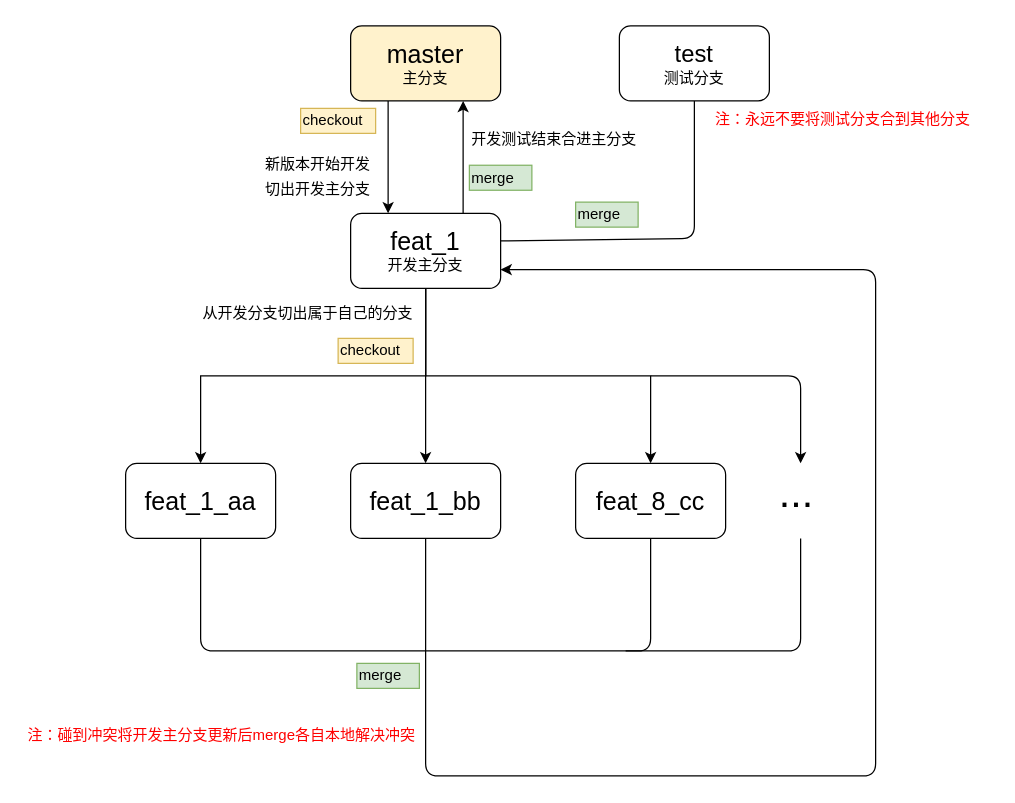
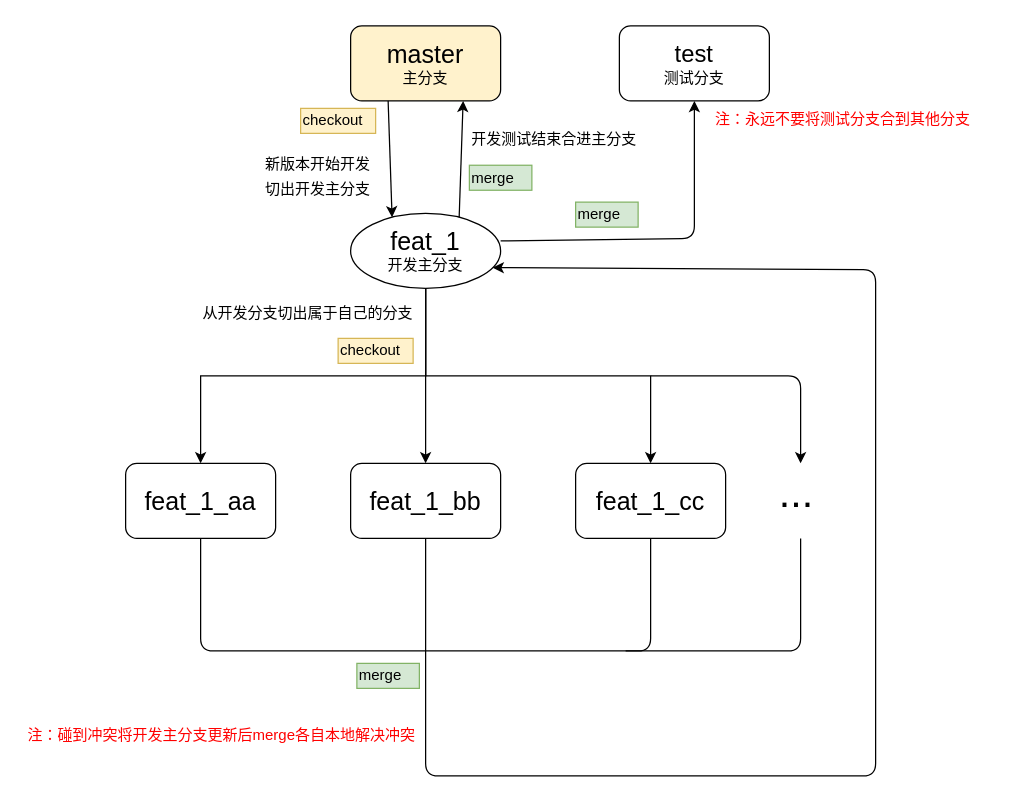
- <mxCell id="24" value="" style="endArrow=none;html=1;exitX=1;exitY=0.367;exitDx=0;exitDy=0;exitPerimeter=0;entryX=0.5;entryY=1;entryDx=0;entryDy=0;" parent="1" source="3" target="21" edge="1"><mxGeometry width="50" height="50" relative="1" as="geometry"><mxPoint x="40" y="700" as="sourcePoint" /><mxPoint x="90" y="650" as="targetPoint" /><Array as="points"><mxPoint x="555" y="190" /></Array></mxGeometry></mxCell>
+ <mxCell id="24" value="" style="endArrow=classic;html=1;exitX=1;exitY=0.367;exitDx=0;exitDy=0;exitPerimeter=0;entryX=0.5;entryY=1;entryDx=0;entryDy=0;" parent="1" source="3" target="21" edge="1"><mxGeometry width="50" height="50" relative="1" as="geometry"><mxPoint x="40" y="700" as="sourcePoint" /><mxPoint x="90" y="650" as="targetPoint" /><Array as="points"><mxPoint x="555" y="190" /></Array></mxGeometry></mxCell>
- <mxCell id="3" value="&lt;font&gt;&lt;span style=&quot;font-size: 20px&quot;&gt;feat_1&lt;/span&gt;&lt;br&gt;&lt;font style=&quot;font-size: 12px&quot;&gt;开发主分支&lt;/font&gt;&lt;br&gt;&lt;/font&gt;" style="rounded=1;whiteSpace=wrap;html=1;" parent="1" vertex="1"><mxGeometry x="280" y="170" width="120" height="60" as="geometry" /></mxCell>
+ <mxCell id="3" value="&lt;font&gt;&lt;span style=&quot;font-size: 20px&quot;&gt;feat_1&lt;/span&gt;&lt;br&gt;&lt;font style=&quot;font-size: 12px&quot;&gt;开发主分支&lt;/font&gt;&lt;br&gt;&lt;/font&gt;" style="ellipse;whiteSpace=wrap;html=1;" parent="1" vertex="1"><mxGeometry x="280" y="170" width="120" height="60" as="geometry" /></mxCell>
- <mxCell id="7" value="&lt;span style=&quot;font-size: 20px ; white-space: normal&quot;&gt;feat_8_cc&lt;/span&gt;" style="rounded=1;whiteSpace=wrap;html=1;" parent="1" vertex="1"><mxGeometry x="460" y="370" width="120" height="60" as="geometry" /></mxCell>
+ <mxCell id="7" value="&lt;span style=&quot;font-size: 20px ; white-space: normal&quot;&gt;feat_1_cc&lt;/span&gt;" style="rounded=1;whiteSpace=wrap;html=1;" parent="1" vertex="1"><mxGeometry x="460" y="370" width="120" height="60" as="geometry" /></mxCell>
